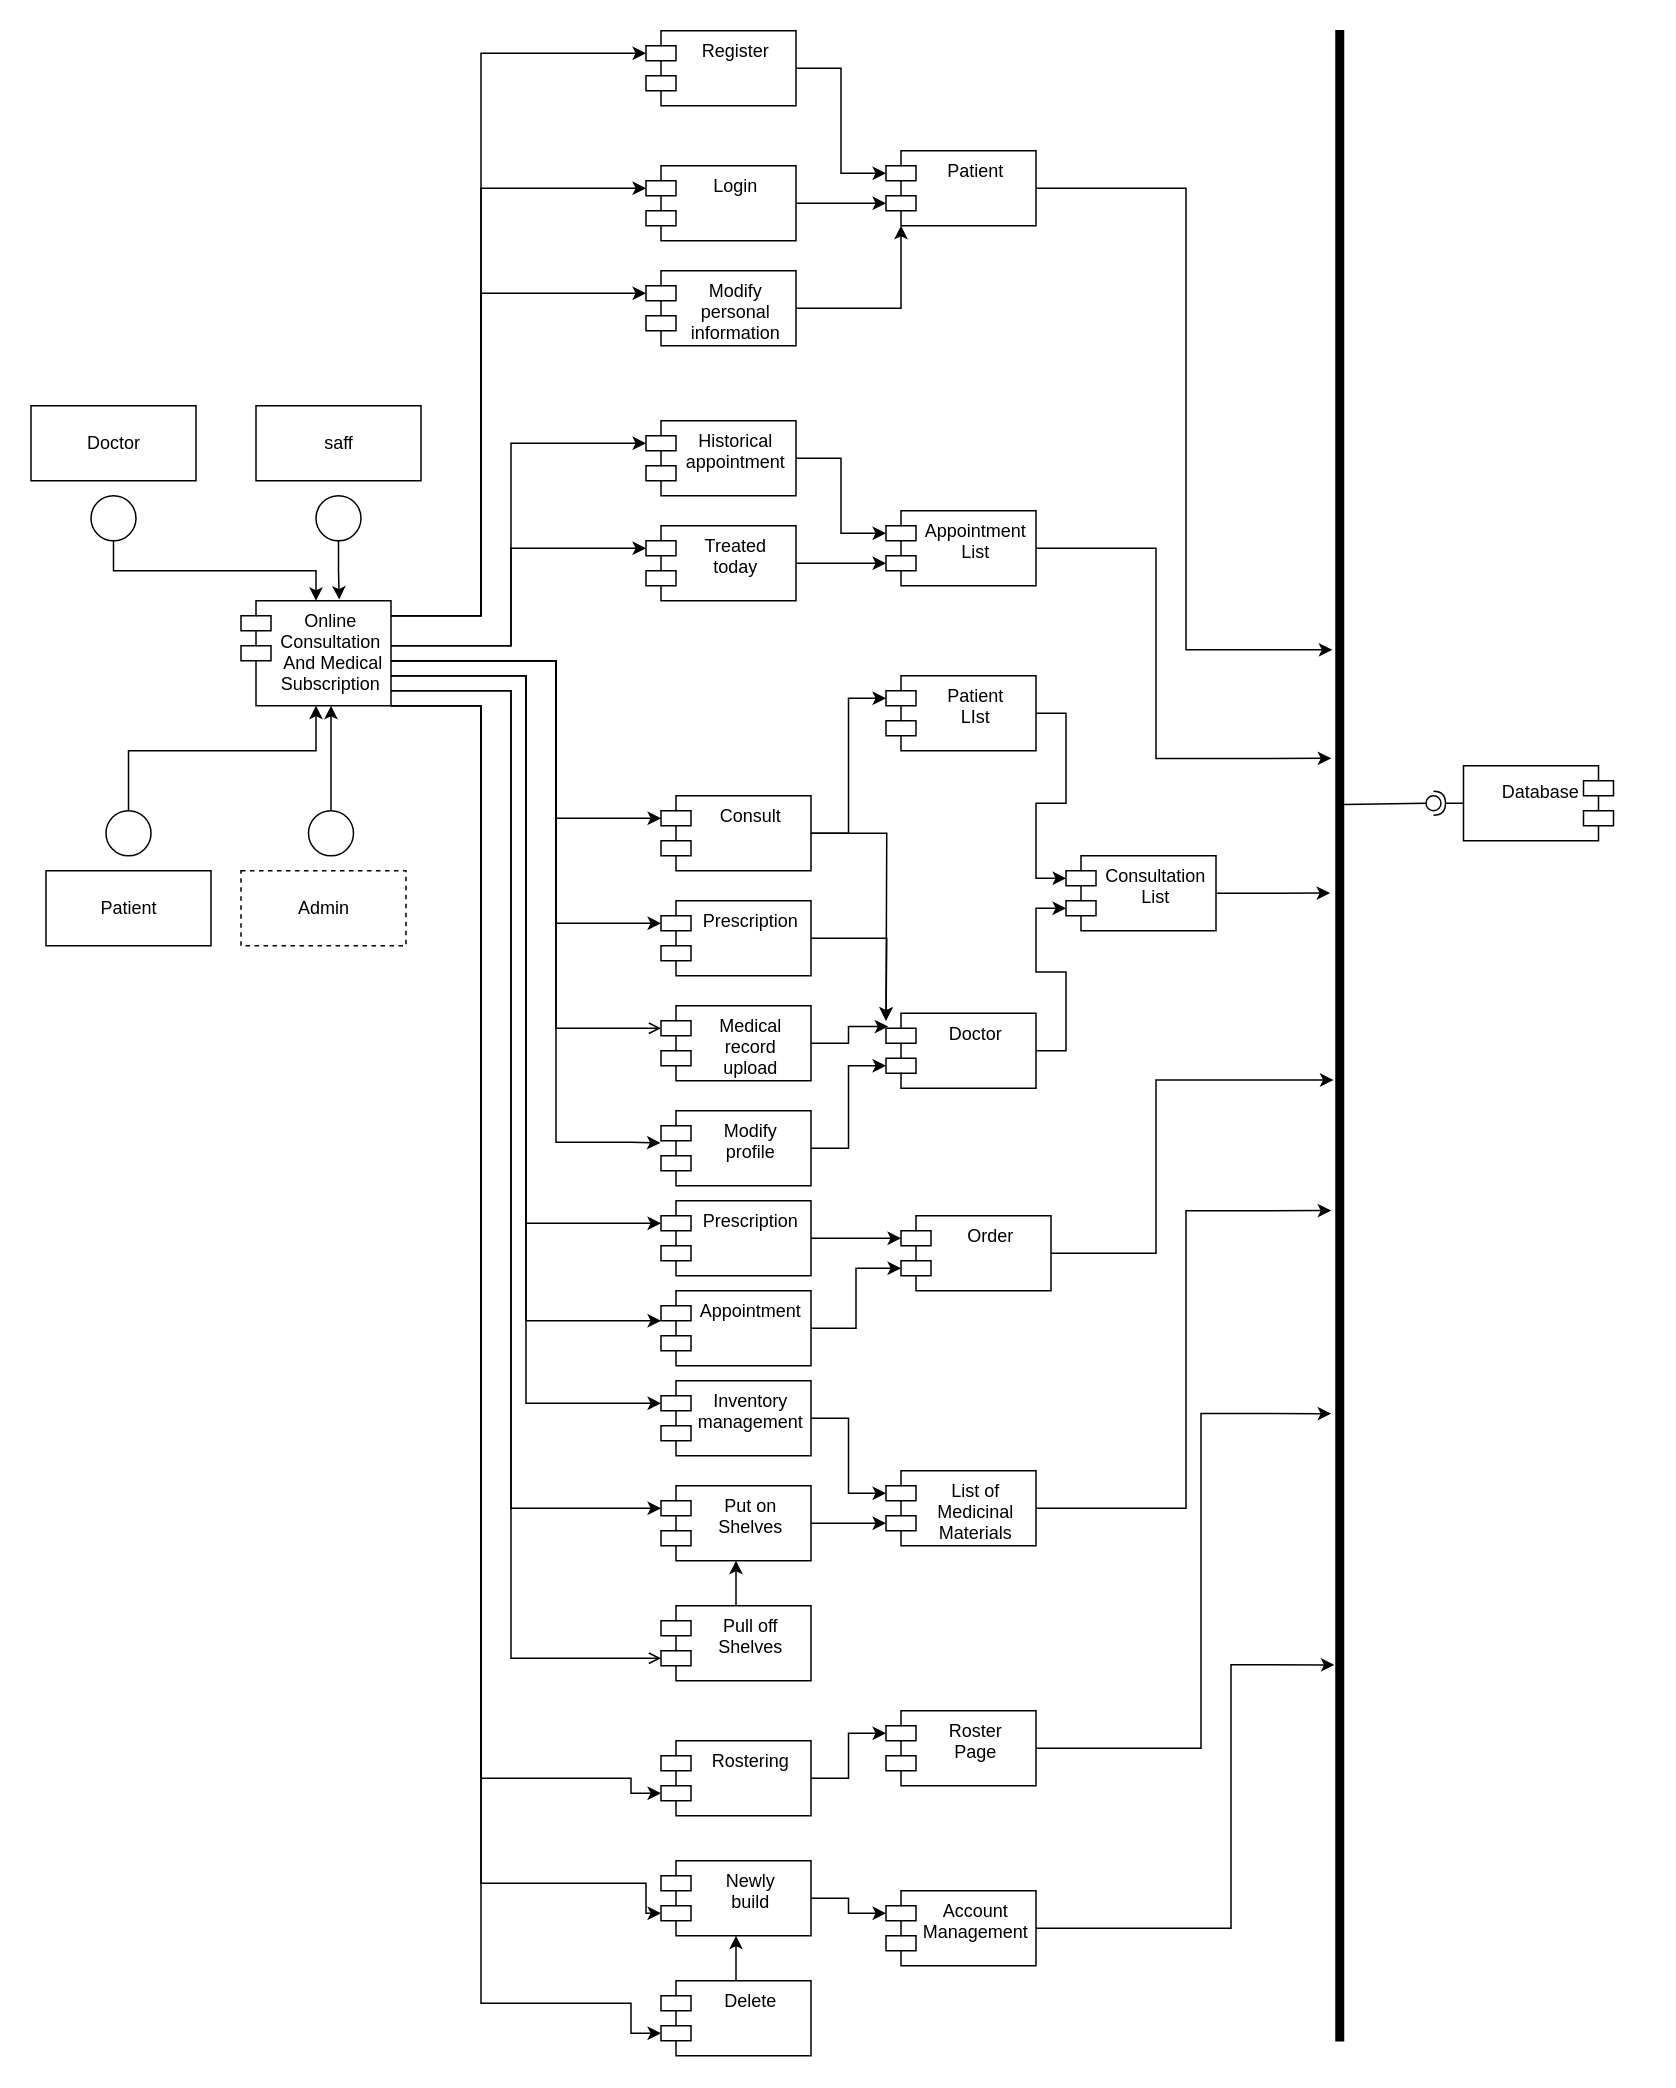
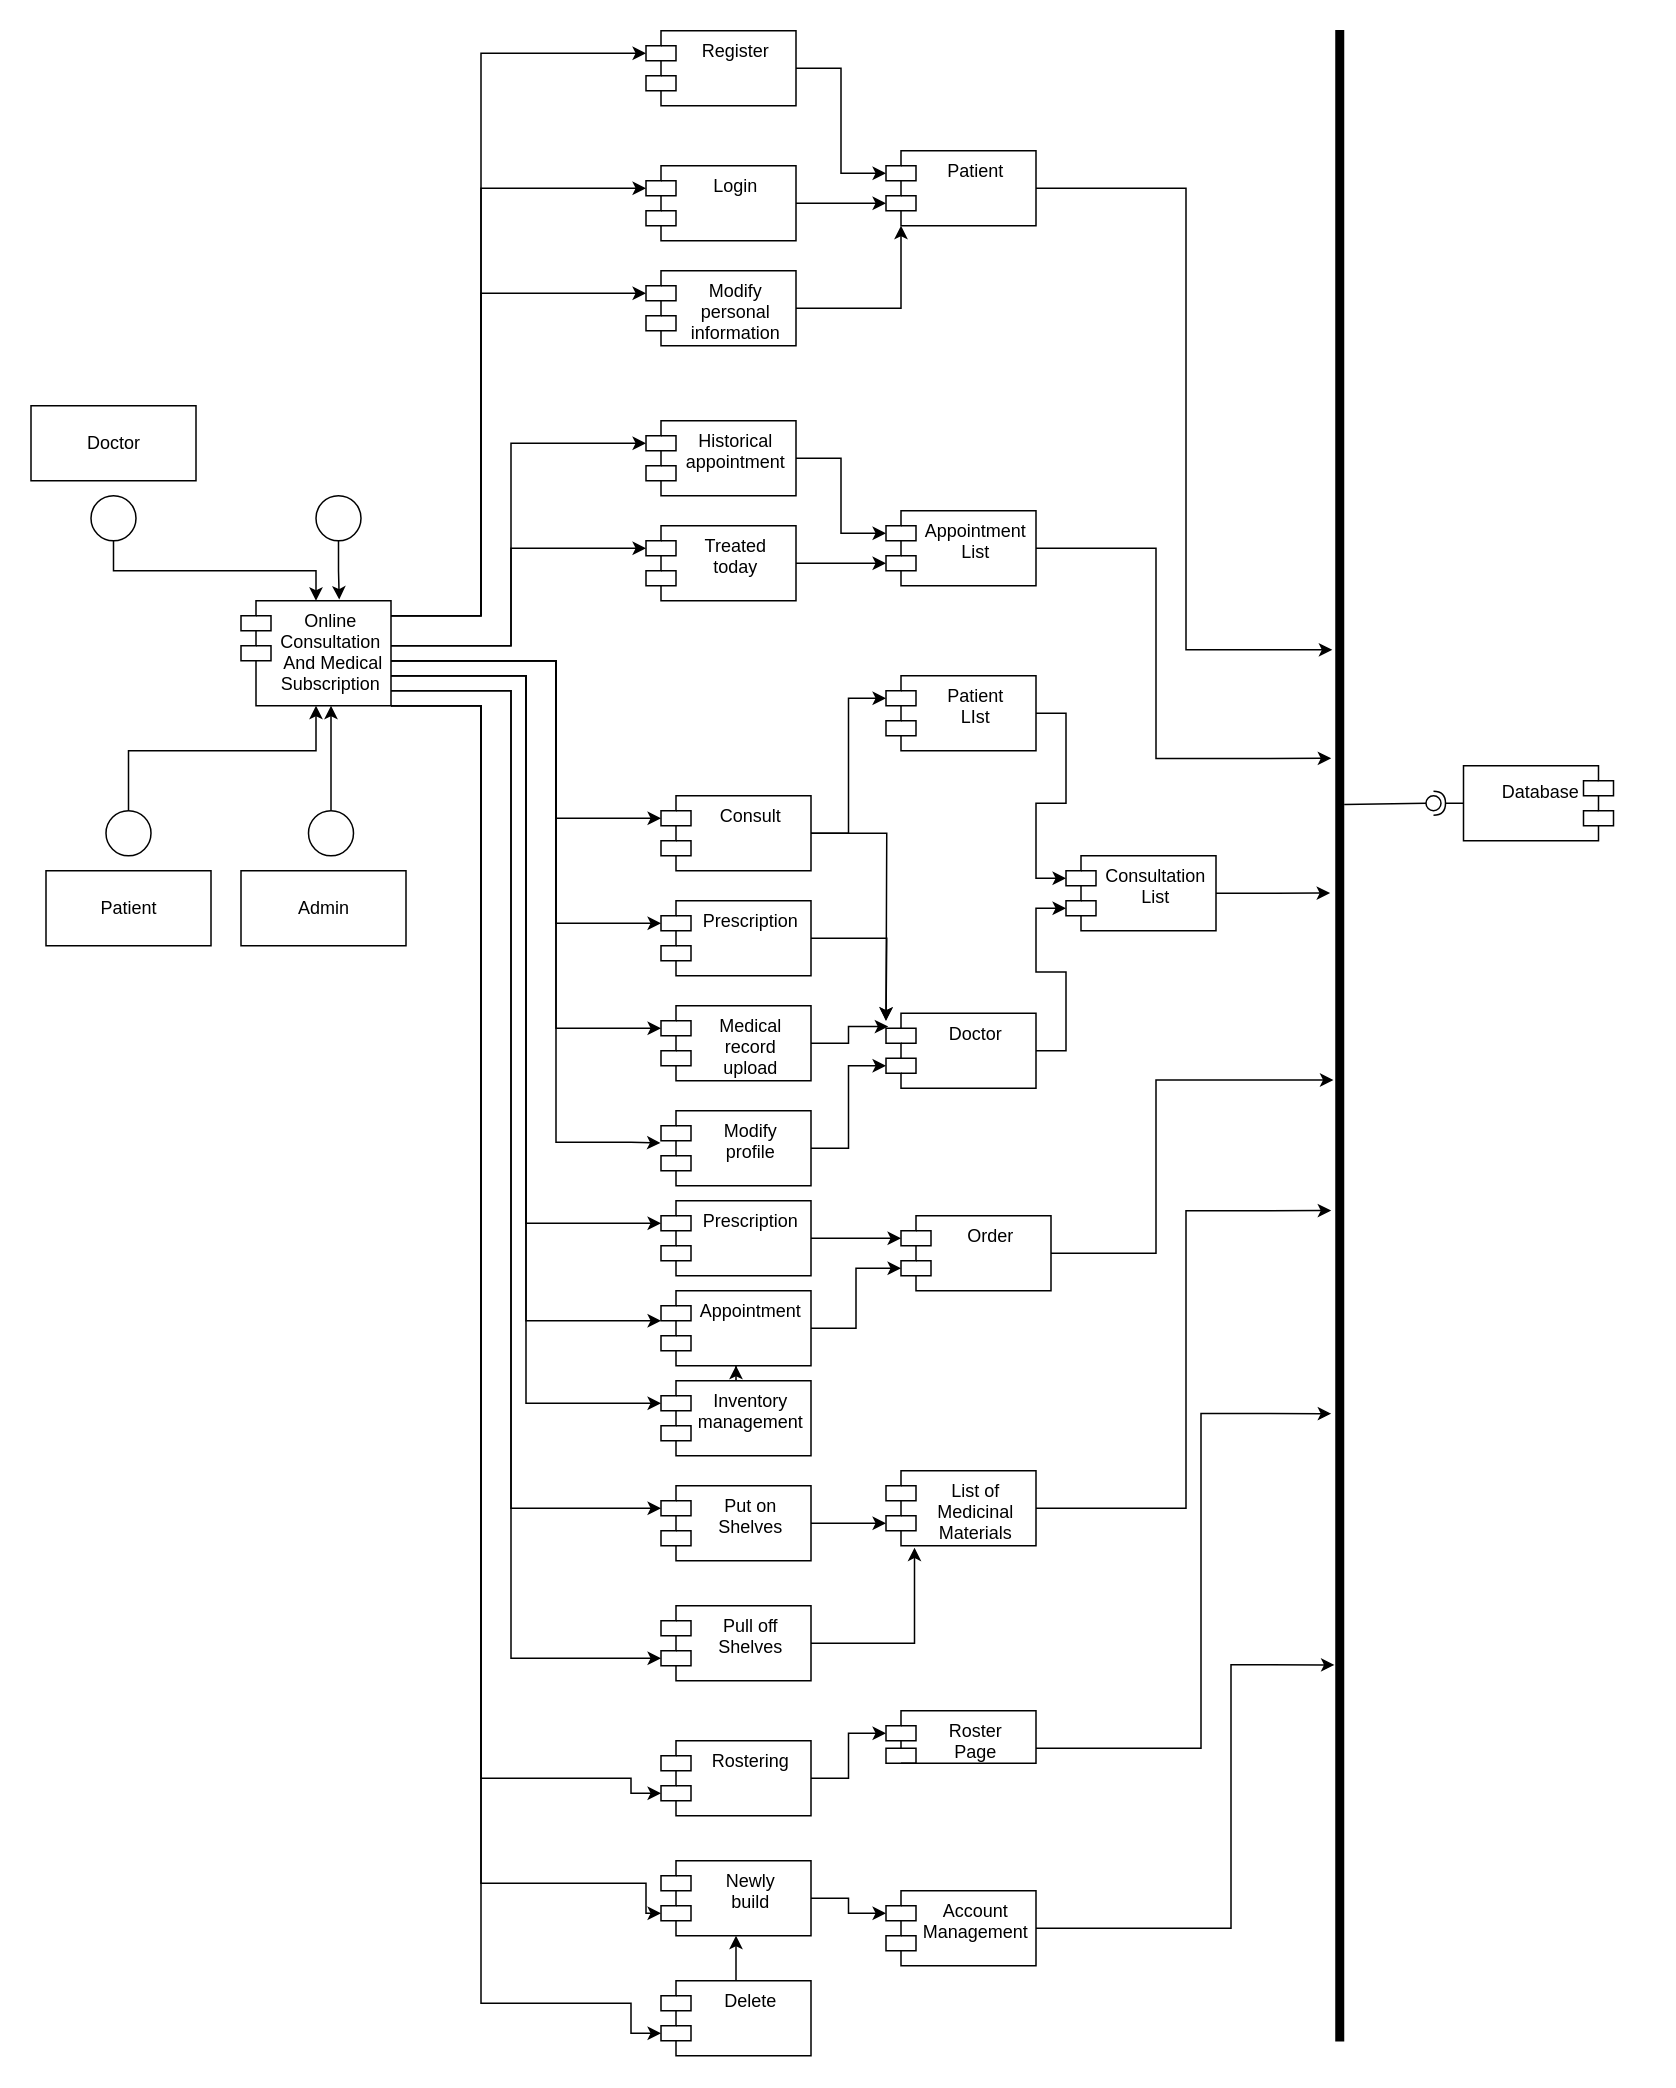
- <mxCell id="21" value="saff" style="html=1;" parent="1" vertex="1"><mxGeometry x="170" y="270" width="110" height="50" as="geometry" /></mxCell>
- <mxCell id="22" value="Admin" style="html=1;dashed=1;" parent="1" vertex="1"><mxGeometry x="160" y="580" width="110" height="50" as="geometry" /></mxCell>
+ <mxCell id="22" value="Admin" style="html=1;" parent="1" vertex="1"><mxGeometry x="160" y="580" width="110" height="50" as="geometry" /></mxCell>
- <mxCell id="9" style="edgeStyle=orthogonalEdgeStyle;rounded=0;orthogonalLoop=1;jettySize=auto;html=1;entryX=0;entryY=0;entryDx=0;entryDy=15;entryPerimeter=0;endArrow=open;" parent="1" source="19" target="60" edge="1"><mxGeometry relative="1" as="geometry"><Array as="points"><mxPoint x="370" y="440" /><mxPoint x="370" y="685" /></Array></mxGeometry></mxCell>
+ <mxCell id="9" style="edgeStyle=orthogonalEdgeStyle;rounded=0;orthogonalLoop=1;jettySize=auto;html=1;entryX=0;entryY=0;entryDx=0;entryDy=15;entryPerimeter=0;" parent="1" source="19" target="60" edge="1"><mxGeometry relative="1" as="geometry"><Array as="points"><mxPoint x="370" y="440" /><mxPoint x="370" y="685" /></Array></mxGeometry></mxCell>
- <mxCell id="65" style="edgeStyle=orthogonalEdgeStyle;rounded=0;orthogonalLoop=1;jettySize=auto;html=1;entryX=0;entryY=0;entryDx=0;entryDy=15;entryPerimeter=0;" edge="1" parent="1" source="66" target="33"><mxGeometry relative="1" as="geometry" /></mxCell>
+ <mxCell id="65" style="edgeStyle=orthogonalEdgeStyle;rounded=0;orthogonalLoop=1;jettySize=auto;html=1;" edge="1" parent="1" source="66" target="89"><mxGeometry relative="1" as="geometry" /></mxCell>
- <mxCell id="67" style="edgeStyle=orthogonalEdgeStyle;rounded=0;orthogonalLoop=1;jettySize=auto;html=1;" edge="1" parent="1" source="68" target="64"><mxGeometry relative="1" as="geometry" /></mxCell>
+ <mxCell id="67" style="edgeStyle=orthogonalEdgeStyle;rounded=0;orthogonalLoop=1;jettySize=auto;html=1;entryX=0.19;entryY=1.025;entryDx=0;entryDy=0;entryPerimeter=0;" edge="1" parent="1" source="68" target="33"><mxGeometry relative="1" as="geometry" /></mxCell>
- <mxCell id="13" style="edgeStyle=orthogonalEdgeStyle;rounded=0;orthogonalLoop=1;jettySize=auto;html=1;entryX=0;entryY=0;entryDx=0;entryDy=35;entryPerimeter=0;endArrow=open;" edge="1" parent="1" source="19" target="68"><mxGeometry relative="1" as="geometry"><Array as="points"><mxPoint x="340" y="460" /><mxPoint x="340" y="1105" /></Array></mxGeometry></mxCell>
+ <mxCell id="13" style="edgeStyle=orthogonalEdgeStyle;rounded=0;orthogonalLoop=1;jettySize=auto;html=1;entryX=0;entryY=0;entryDx=0;entryDy=35;entryPerimeter=0;" edge="1" parent="1" source="19" target="68"><mxGeometry relative="1" as="geometry"><Array as="points"><mxPoint x="340" y="460" /><mxPoint x="340" y="1105" /></Array></mxGeometry></mxCell>
- <mxCell id="35" value="Roster&#10;Page" style="shape=module;align=left;spacingLeft=20;align=center;verticalAlign=top;" parent="1" vertex="1"><mxGeometry x="590" y="1140" width="100" height="50" as="geometry" /></mxCell>
+ <mxCell id="35" value="Roster&#10;Page" style="shape=module;align=left;spacingLeft=20;align=center;verticalAlign=top;" parent="1" vertex="1"><mxGeometry x="590" y="1140" width="100" height="35" as="geometry" /></mxCell>
